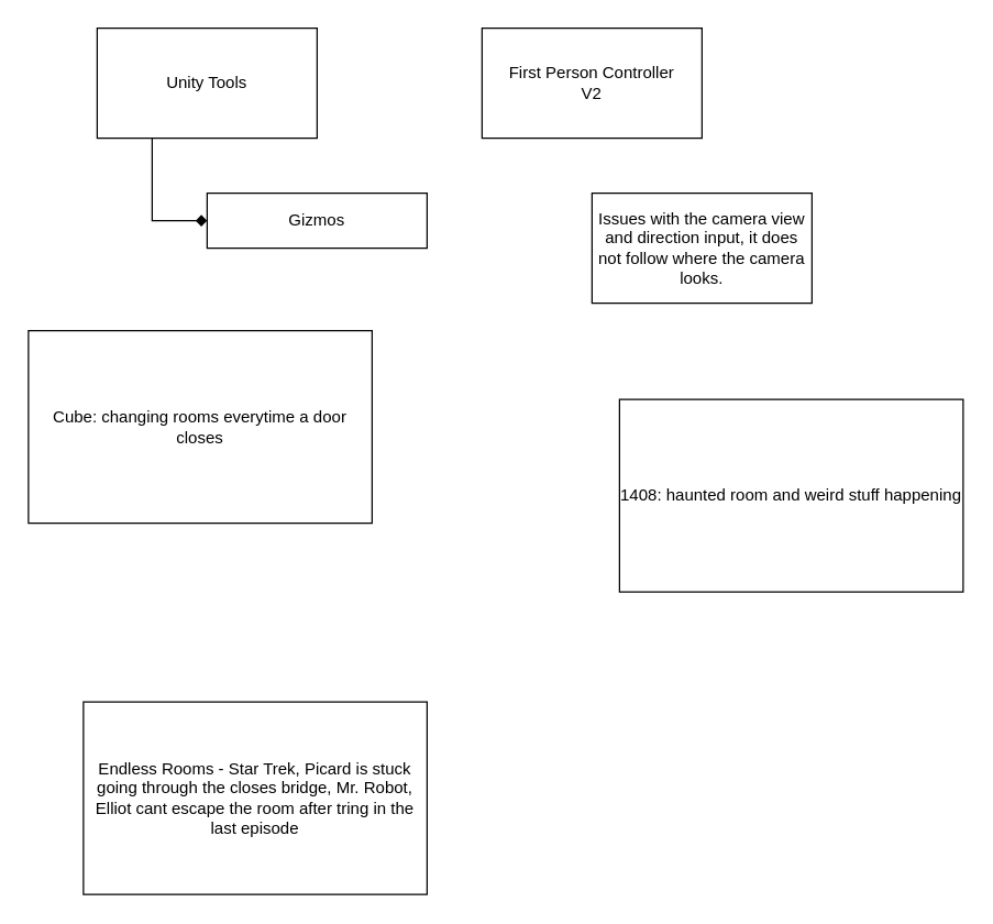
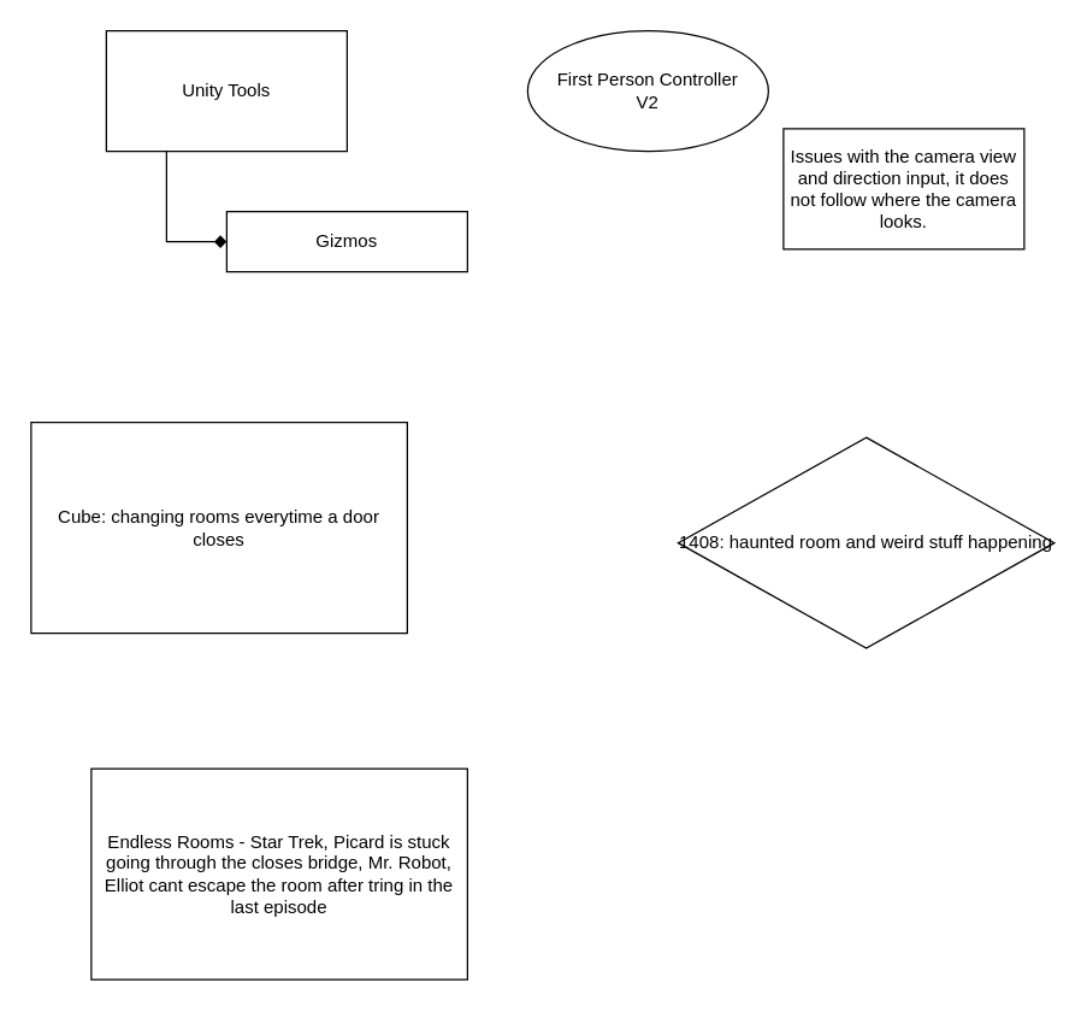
- <mxCell id="5" value="First Person Controller&lt;br&gt;V2" style="rounded=0;whiteSpace=wrap;html=1;" parent="1" vertex="1"><mxGeometry x="350" y="20" width="160" height="80" as="geometry" /></mxCell>
+ <mxCell id="5" value="First Person Controller&lt;br&gt;V2" style="ellipse;whiteSpace=wrap;html=1;" parent="1" vertex="1"><mxGeometry x="350" y="20" width="160" height="80" as="geometry" /></mxCell>
- <mxCell id="6" value="Issues with the camera view and direction input, it does not follow where the camera looks." style="rounded=0;whiteSpace=wrap;html=1;" parent="1" vertex="1"><mxGeometry x="430" y="140" width="160" height="80" as="geometry" /></mxCell>
+ <mxCell id="6" value="Issues with the camera view and direction input, it does not follow where the camera looks." style="rounded=0;whiteSpace=wrap;html=1;" parent="1" vertex="1"><mxGeometry x="520" y="85" width="160" height="80" as="geometry" /></mxCell>
- <mxCell id="8" value="Cube: changing rooms everytime a door closes" style="rounded=0;whiteSpace=wrap;html=1;" parent="1" vertex="1"><mxGeometry x="20" y="240" width="250" height="140" as="geometry" /></mxCell>
+ <mxCell id="8" value="Cube: changing rooms everytime a door closes" style="rounded=0;whiteSpace=wrap;html=1;" parent="1" vertex="1"><mxGeometry x="20" y="280" width="250" height="140" as="geometry" /></mxCell>
- <mxCell id="9" value="1408: haunted room and weird stuff happening" style="rounded=0;whiteSpace=wrap;html=1;" parent="1" vertex="1"><mxGeometry x="450" y="290" width="250" height="140" as="geometry" /></mxCell>
+ <mxCell id="9" value="1408: haunted room and weird stuff happening" style="rhombus;whiteSpace=wrap;html=1;" parent="1" vertex="1"><mxGeometry x="450" y="290" width="250" height="140" as="geometry" /></mxCell>
